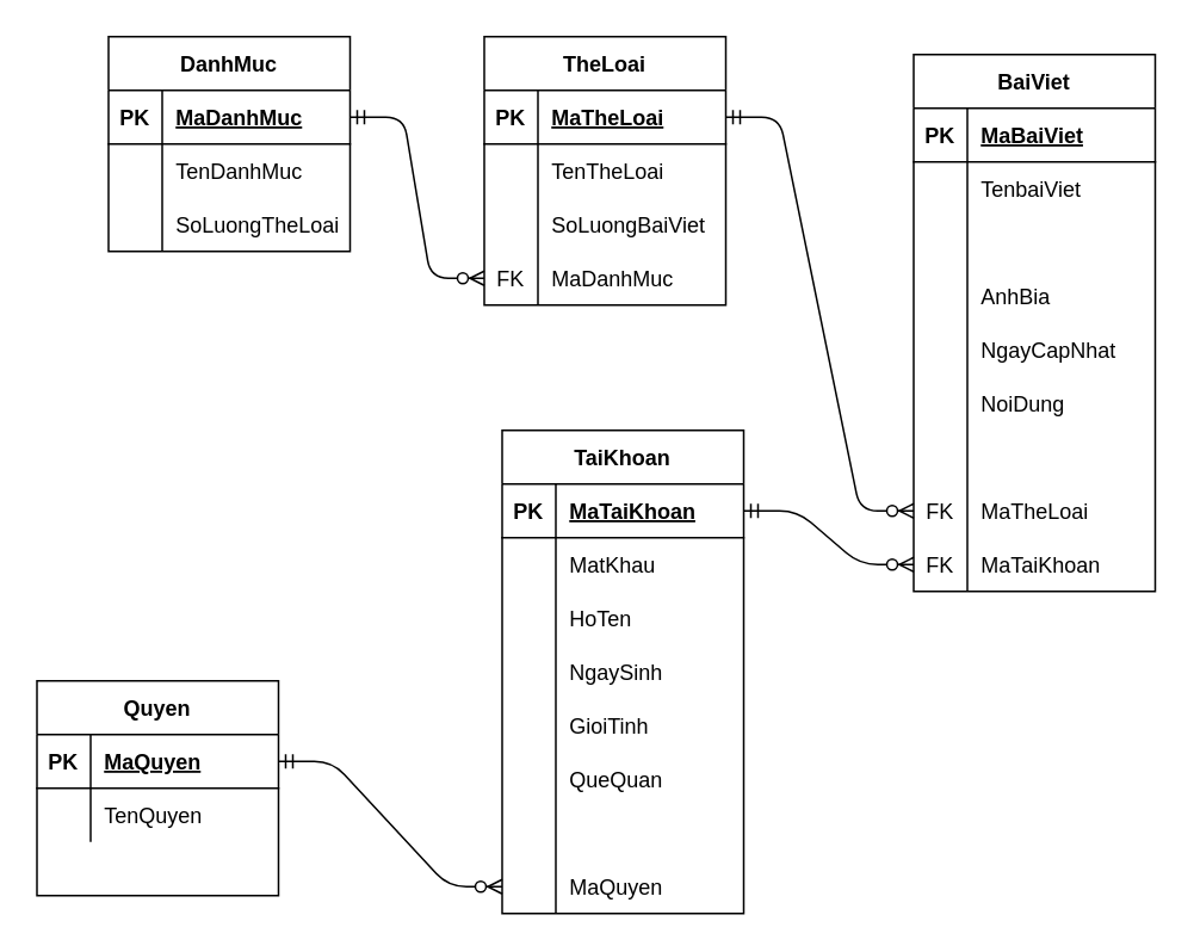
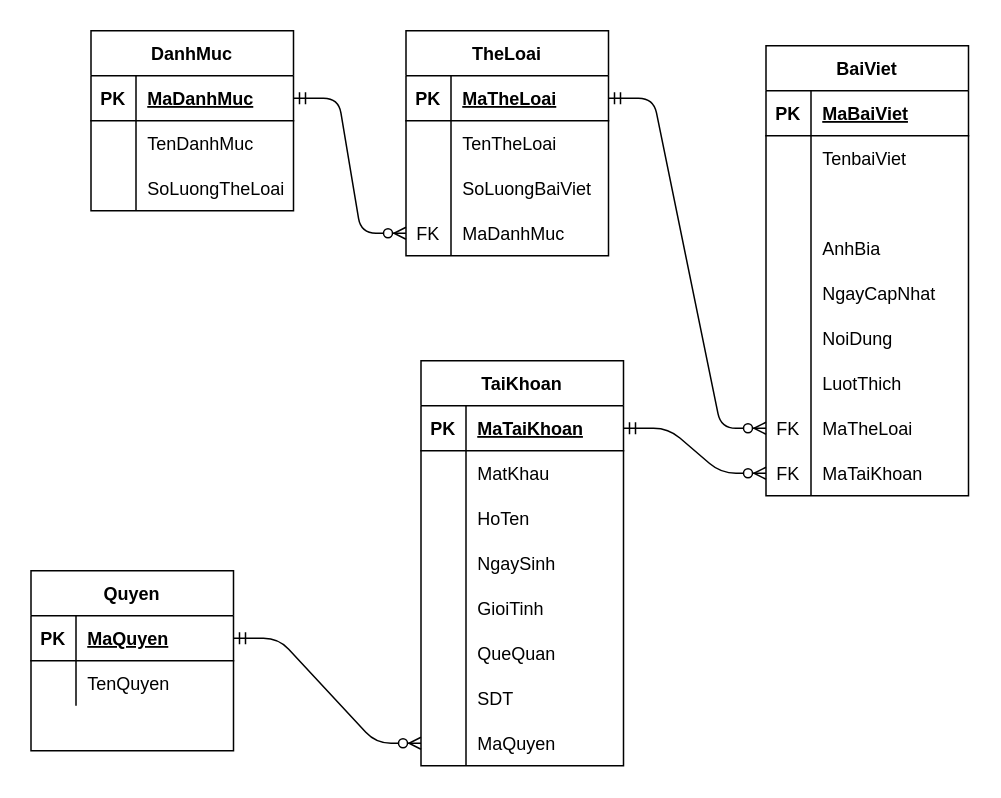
+ <mxCell id="45" value="LuotThich" style="shape=partialRectangle;connectable=0;fillColor=none;top=0;left=0;bottom=0;right=0;align=left;spacingLeft=6;overflow=hidden;" parent="43" vertex="1"><mxGeometry x="30" width="105" height="30" as="geometry" /></mxCell>
+ <mxCell id="75" value="SDT" style="shape=partialRectangle;connectable=0;fillColor=none;top=0;left=0;bottom=0;right=0;align=left;spacingLeft=6;overflow=hidden;" parent="73" vertex="1"><mxGeometry x="30" width="105" height="30" as="geometry" /></mxCell>
